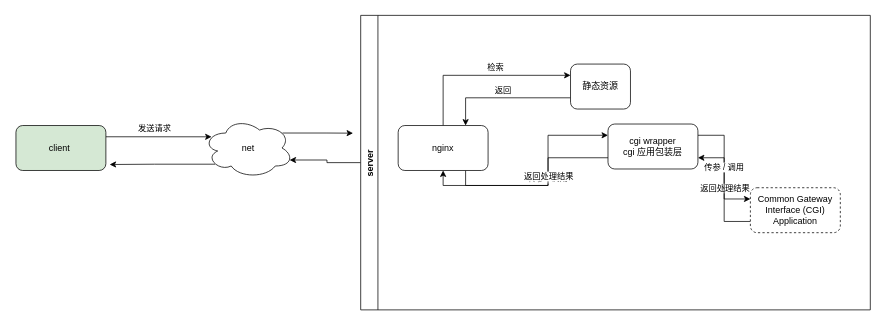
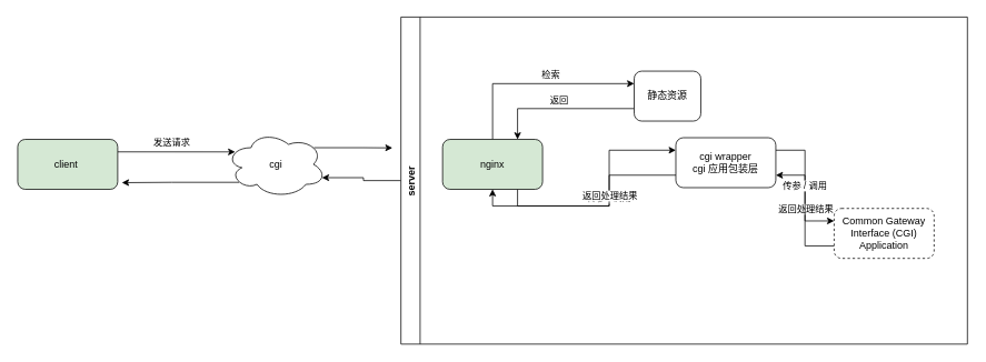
- <mxCell id="4" value="net" style="ellipse;shape=cloud;whiteSpace=wrap;html=1;" vertex="1" parent="1"><mxGeometry x="270" y="157" width="120" height="80" as="geometry" /></mxCell>
+ <mxCell id="4" value="cgi" style="ellipse;shape=cloud;whiteSpace=wrap;html=1;" vertex="1" parent="1"><mxGeometry x="270" y="157" width="120" height="80" as="geometry" /></mxCell>
- <mxCell id="12" value="nginx" style="rounded=1;whiteSpace=wrap;html=1;" vertex="1" parent="9"><mxGeometry x="50" y="147" width="120" height="60" as="geometry" /></mxCell>
+ <mxCell id="12" value="nginx" style="rounded=1;whiteSpace=wrap;html=1;fillColor=#d5e8d4;" vertex="1" parent="9"><mxGeometry x="50" y="147" width="120" height="60" as="geometry" /></mxCell>
